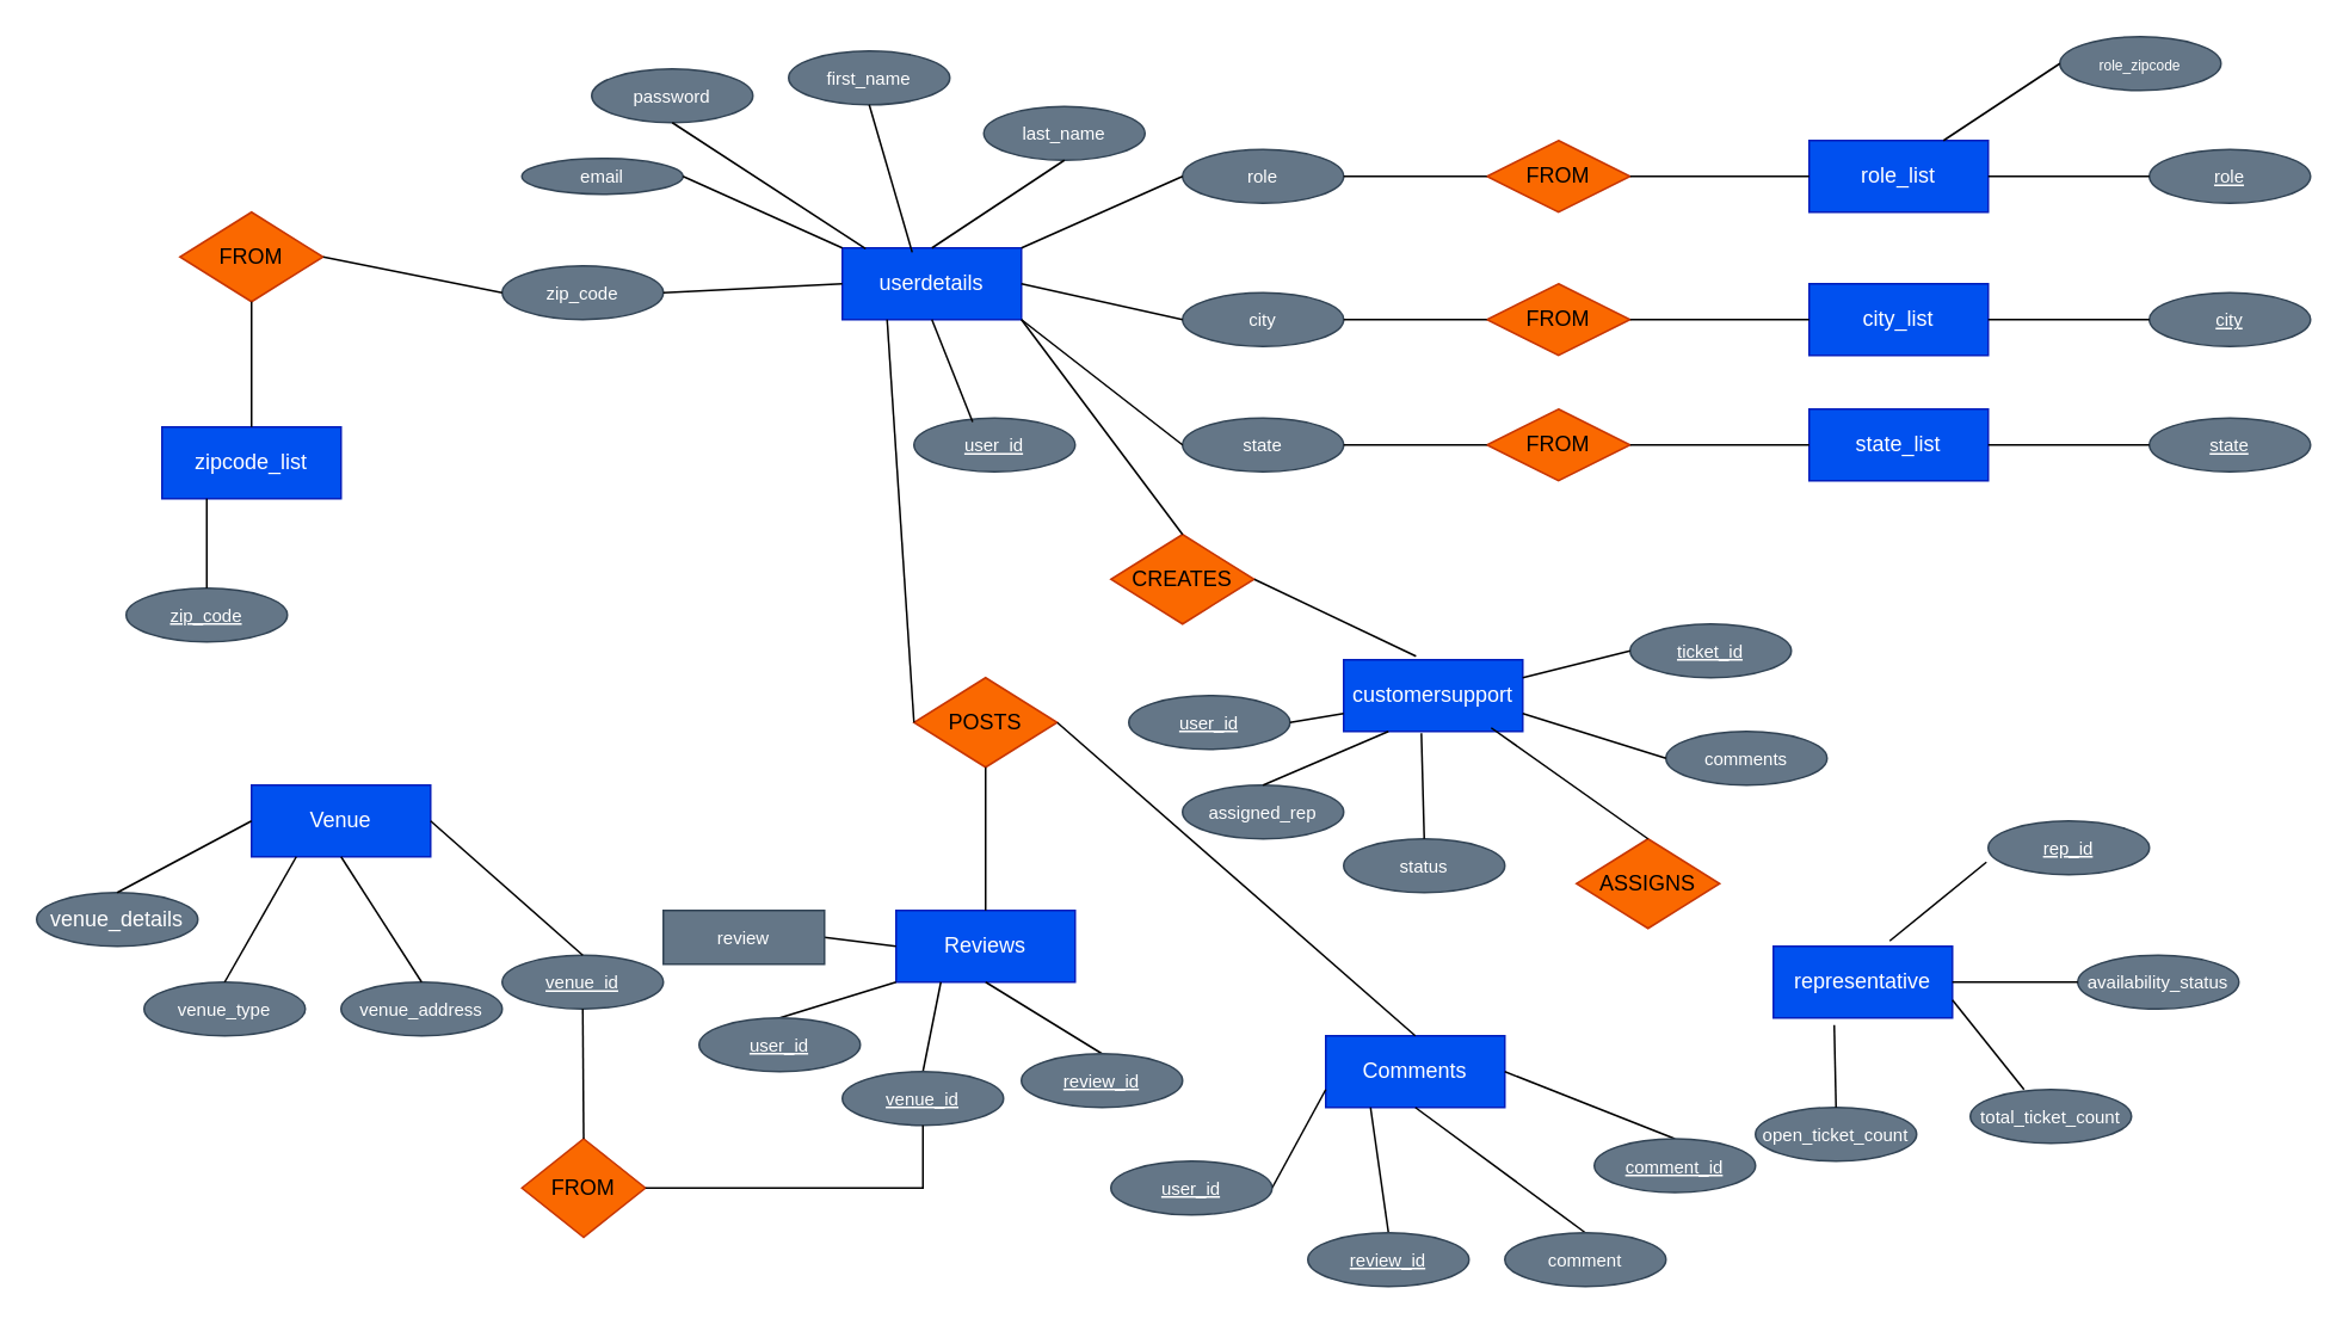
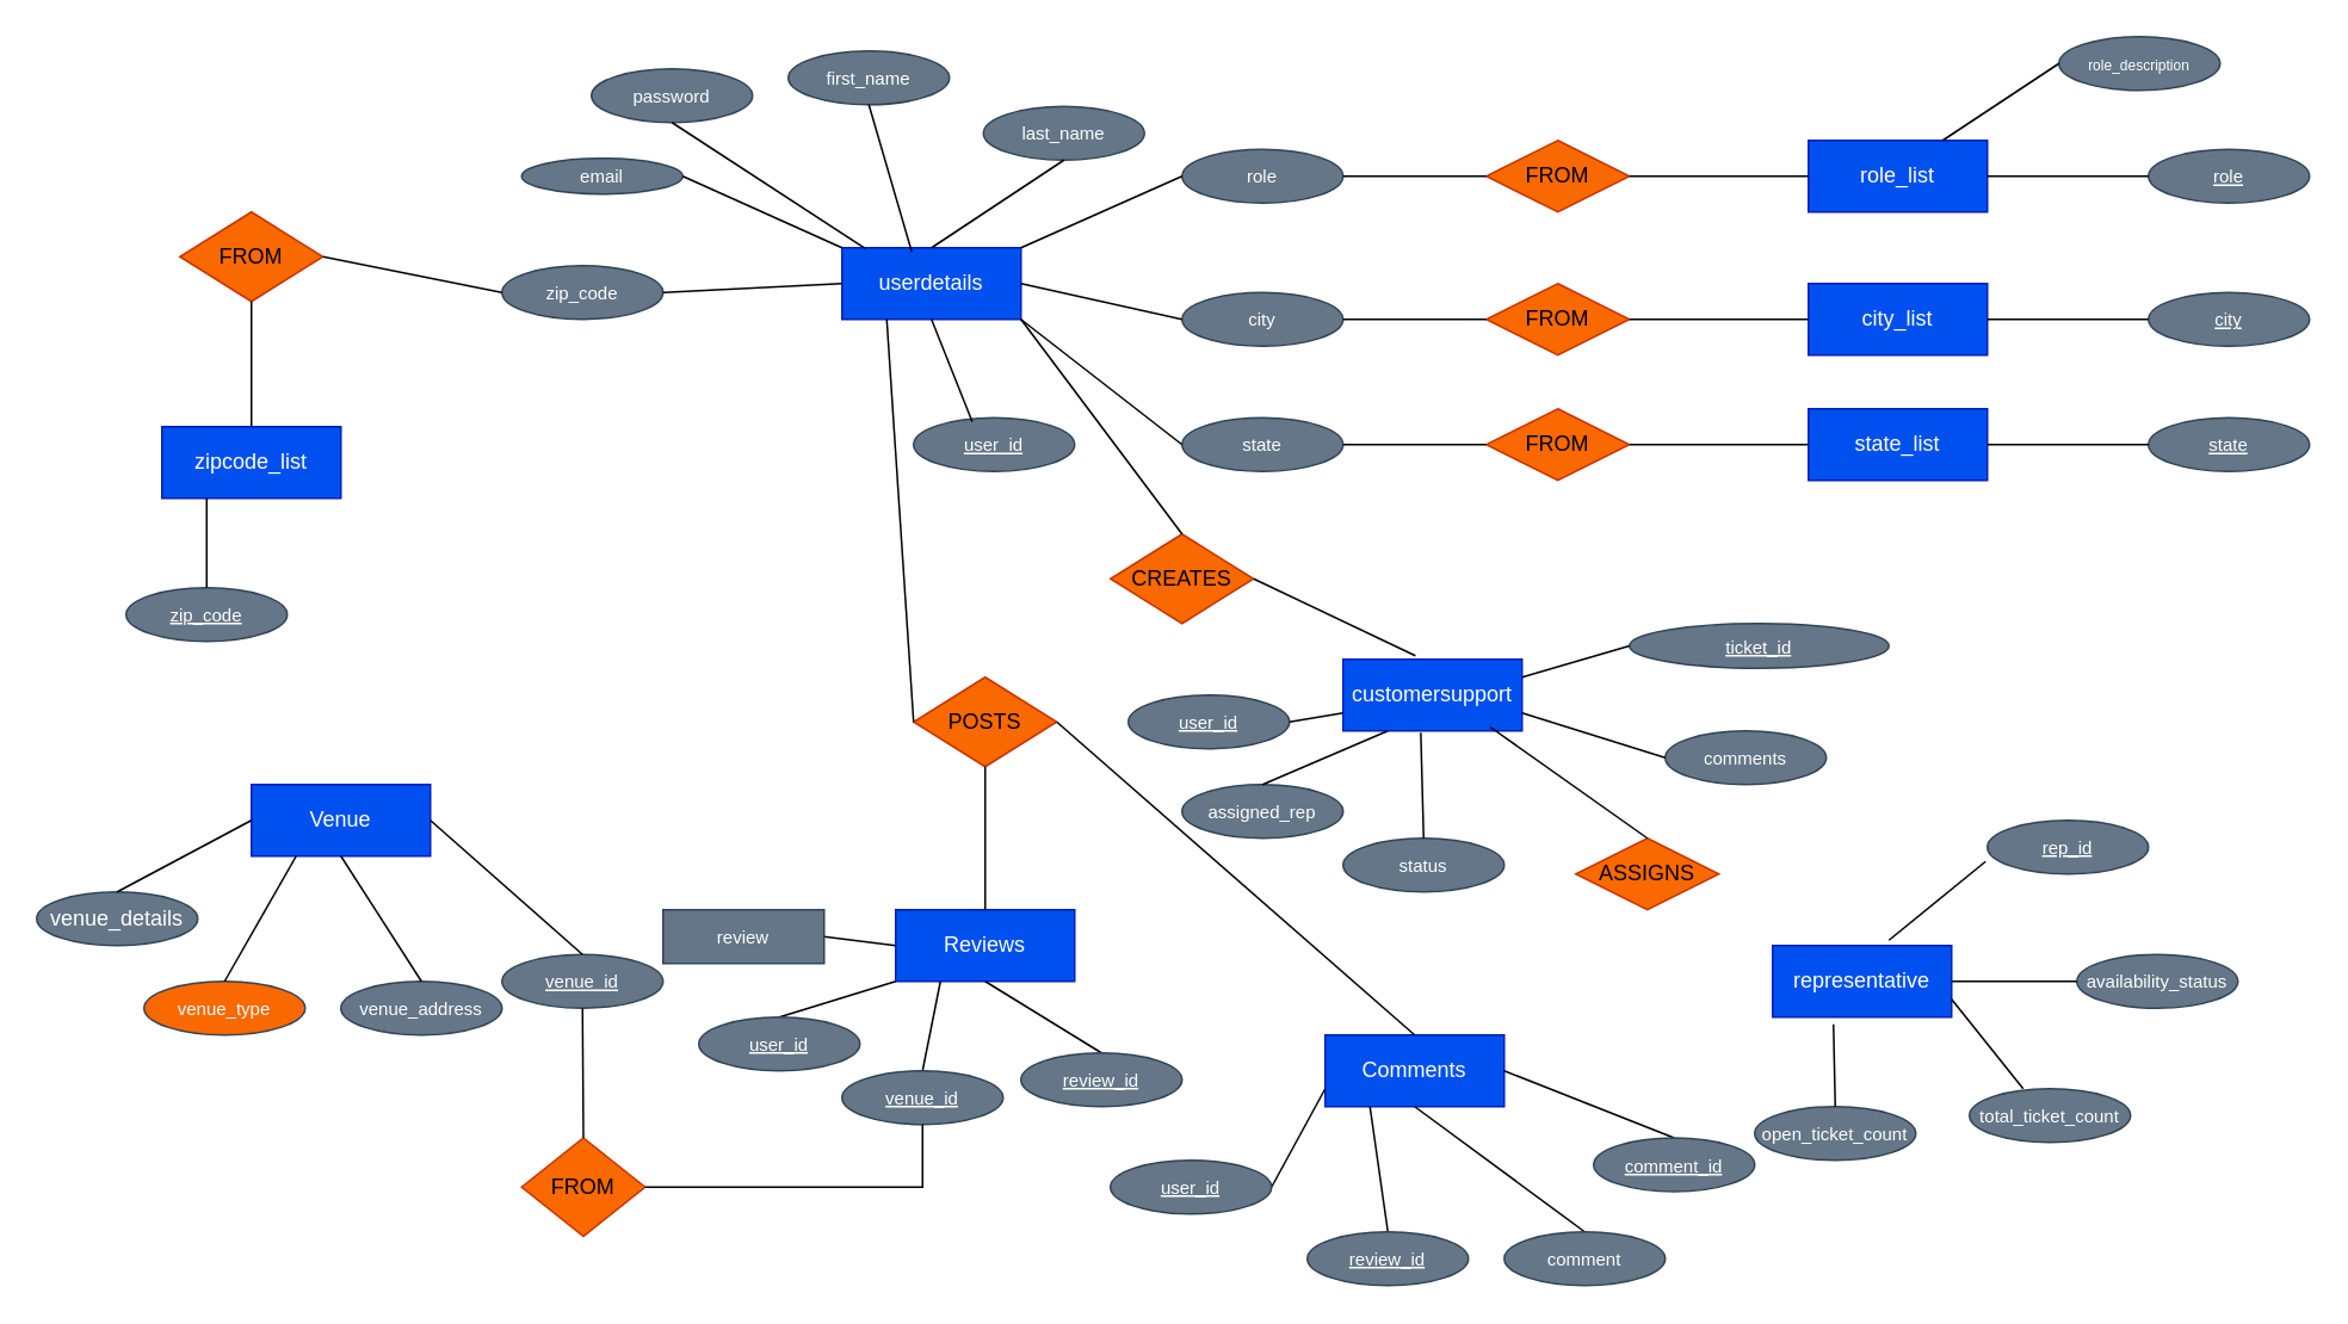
- <mxCell id="23" value="&lt;font style=&quot;font-size: 8px;&quot;&gt;role_zipcode&lt;/font&gt;" style="ellipse;whiteSpace=wrap;html=1;fillColor=#647687;fontColor=#ffffff;strokeColor=#314354;fontStyle=0;labelBackgroundColor=none;" parent="1" vertex="1"><mxGeometry x="1150" y="20" width="90" height="30" as="geometry" /></mxCell>
+ <mxCell id="23" value="&lt;font style=&quot;font-size: 8px;&quot;&gt;role_description&lt;/font&gt;" style="ellipse;whiteSpace=wrap;html=1;fillColor=#647687;fontColor=#ffffff;strokeColor=#314354;fontStyle=0;labelBackgroundColor=none;" parent="1" vertex="1"><mxGeometry x="1150" y="20" width="90" height="30" as="geometry" /></mxCell>
- <mxCell id="31" value="&lt;span style=&quot;font-family: Helvetica; font-size: 10px; font-style: normal; font-variant-ligatures: normal; font-variant-caps: normal; letter-spacing: normal; orphans: 2; text-align: center; text-indent: 0px; text-transform: none; widows: 2; word-spacing: 0px; -webkit-text-stroke-width: 0px; text-decoration-thickness: initial; text-decoration-style: initial; text-decoration-color: initial; float: none; display: inline !important;&quot;&gt;&lt;u&gt;ticket_id&lt;/u&gt;&lt;/span&gt;" style="ellipse;whiteSpace=wrap;html=1;fillColor=#647687;strokeColor=#314354;fontColor=#ffffff;fontStyle=0;labelBackgroundColor=none;" parent="1" vertex="1"><mxGeometry x="910" y="348" width="90" height="30" as="geometry" /></mxCell>
+ <mxCell id="31" value="&lt;span style=&quot;font-family: Helvetica; font-size: 10px; font-style: normal; font-variant-ligatures: normal; font-variant-caps: normal; letter-spacing: normal; orphans: 2; text-align: center; text-indent: 0px; text-transform: none; widows: 2; word-spacing: 0px; -webkit-text-stroke-width: 0px; text-decoration-thickness: initial; text-decoration-style: initial; text-decoration-color: initial; float: none; display: inline !important;&quot;&gt;&lt;u&gt;ticket_id&lt;/u&gt;&lt;/span&gt;" style="ellipse;whiteSpace=wrap;html=1;fillColor=#647687;strokeColor=#314354;fontColor=#ffffff;fontStyle=0;labelBackgroundColor=none;" parent="1" vertex="1"><mxGeometry x="910" y="348" width="145" height="25" as="geometry" /></mxCell>
- <mxCell id="14" value="ASSIGNS" style="rhombus;whiteSpace=wrap;html=1;fillColor=#fa6800;fontColor=#000000;strokeColor=#C73500;" parent="1" vertex="1"><mxGeometry x="880" y="468" width="80" height="50" as="geometry" /></mxCell>
+ <mxCell id="14" value="ASSIGNS" style="rhombus;whiteSpace=wrap;html=1;fillColor=#fa6800;fontColor=#000000;strokeColor=#C73500;" parent="1" vertex="1"><mxGeometry x="880" y="468" width="80" height="40" as="geometry" /></mxCell>
- <mxCell id="43" value="&lt;font style=&quot;font-size: 10px;&quot;&gt;venue_type&lt;/font&gt;" style="ellipse;whiteSpace=wrap;html=1;fillColor=#647687;strokeColor=#314354;fontColor=#ffffff;fontStyle=0;labelBackgroundColor=none;" parent="1" vertex="1"><mxGeometry x="80" y="548" width="90" height="30" as="geometry" /></mxCell>
+ <mxCell id="43" value="&lt;font style=&quot;font-size: 10px;&quot;&gt;venue_type&lt;/font&gt;" style="ellipse;whiteSpace=wrap;html=1;fillColor=#fa6800;strokeColor=#314354;fontColor=#ffffff;fontStyle=0;labelBackgroundColor=none;" parent="1" vertex="1"><mxGeometry x="80" y="548" width="90" height="30" as="geometry" /></mxCell>
